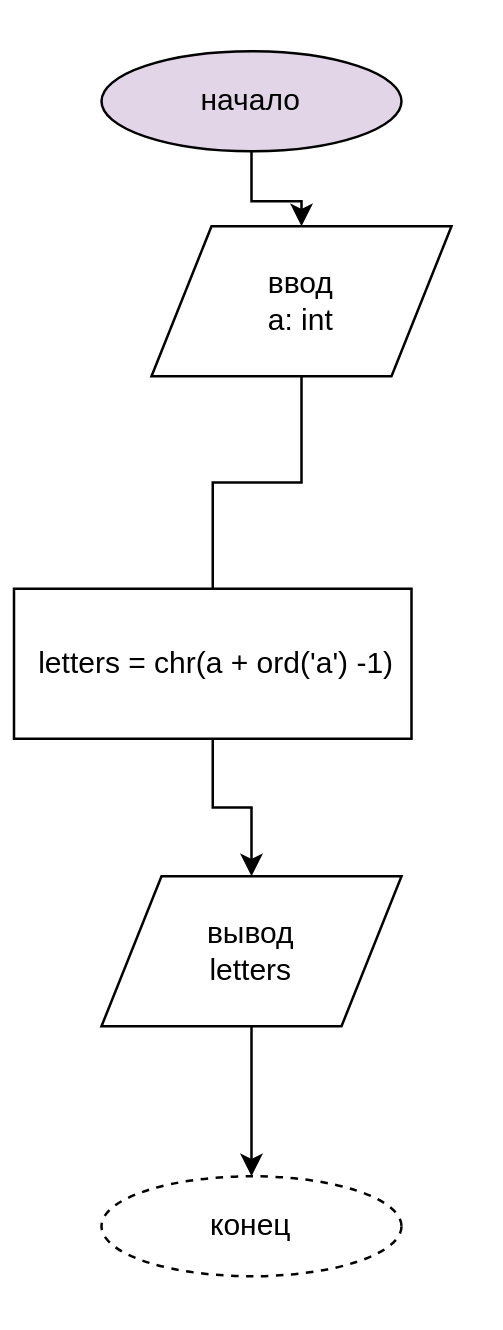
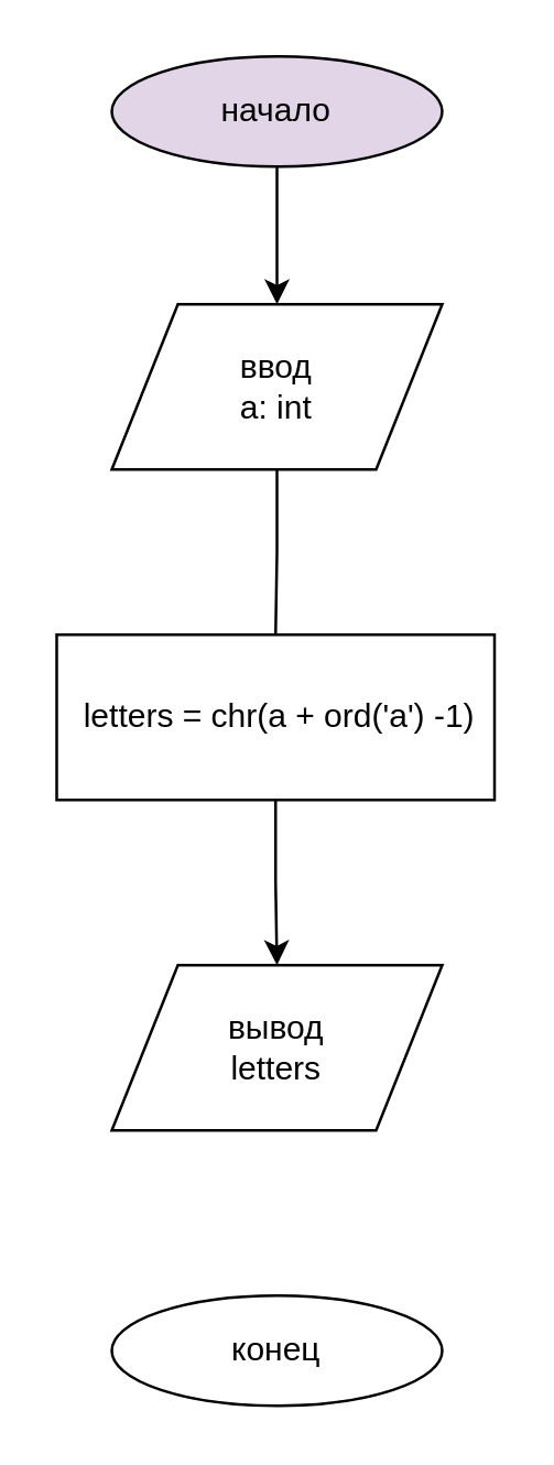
- <mxCell id="6" value="ввод&lt;br&gt;a: int" style="shape=parallelogram;perimeter=parallelogramPerimeter;whiteSpace=wrap;html=1;" vertex="1" parent="1"><mxGeometry x="60" y="90" width="120" height="60" as="geometry" /></mxCell>
+ <mxCell id="6" value="ввод&lt;br&gt;a: int" style="shape=parallelogram;perimeter=parallelogramPerimeter;whiteSpace=wrap;html=1;" vertex="1" parent="1"><mxGeometry x="40" y="110" width="120" height="60" as="geometry" /></mxCell>
- <mxCell id="8" value="&amp;nbsp;letters = chr(a + ord('a') -1)" style="rounded=0;whiteSpace=wrap;html=1;" vertex="1" parent="1"><mxGeometry x="5" y="235" width="159" height="60" as="geometry" /></mxCell>
+ <mxCell id="8" value="&amp;nbsp;letters = chr(a + ord('a') -1)" style="rounded=0;whiteSpace=wrap;html=1;" vertex="1" parent="1"><mxGeometry x="20" y="230" width="159" height="60" as="geometry" /></mxCell>
- <mxCell id="9" style="edgeStyle=orthogonalEdgeStyle;rounded=0;orthogonalLoop=1;jettySize=auto;html=1;entryX=0.5;entryY=0;entryDx=0;entryDy=0;" edge="1" parent="1" source="10" target="4"><mxGeometry relative="1" as="geometry" /></mxCell>
- <mxCell id="4" value="конец" style="ellipse;whiteSpace=wrap;html=1;dashed=1;" vertex="1" parent="1"><mxGeometry x="40" y="470" width="120" height="40" as="geometry" /></mxCell>
+ <mxCell id="4" value="конец" style="ellipse;whiteSpace=wrap;html=1;" vertex="1" parent="1"><mxGeometry x="40" y="470" width="120" height="40" as="geometry" /></mxCell>
